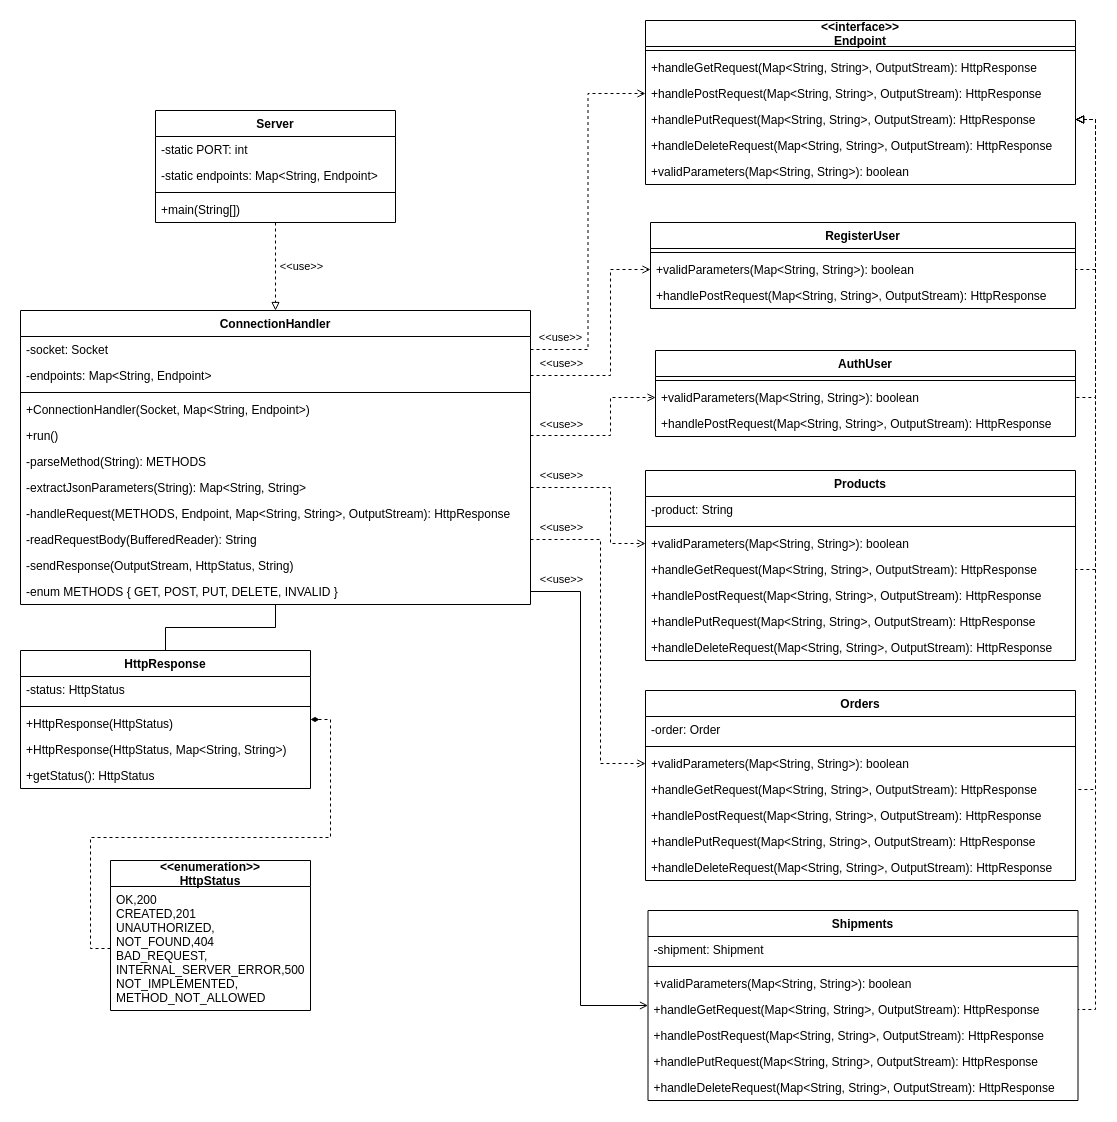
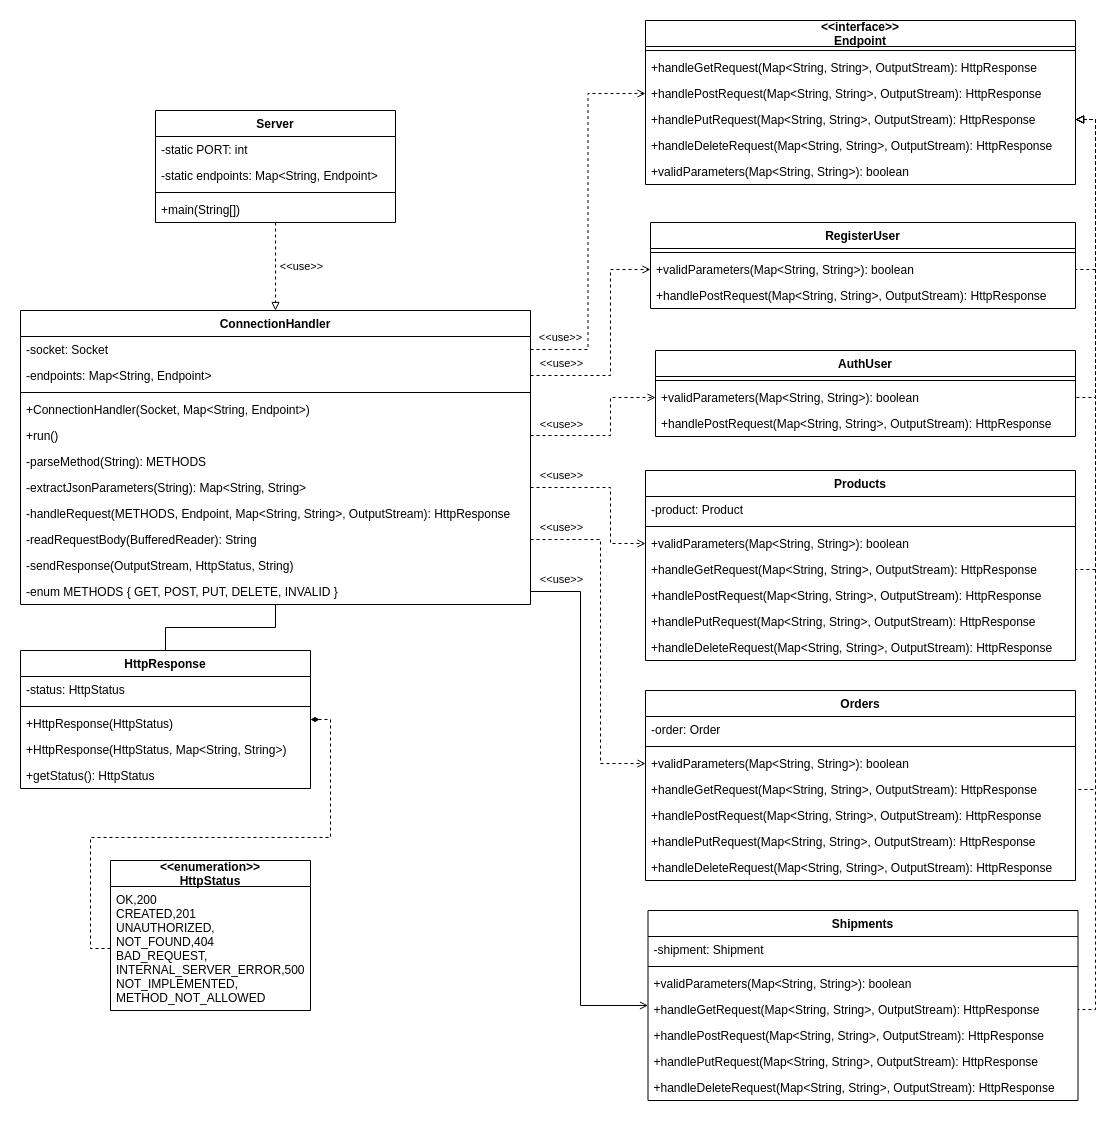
- <mxCell id="46" value="-product: String" style="text;strokeColor=none;fillColor=none;align=left;verticalAlign=top;spacingLeft=4;spacingRight=4;overflow=hidden;rotatable=0;points=[[0,0.5],[1,0.5]];portConstraint=eastwest;" vertex="1" parent="45"><mxGeometry y="26" width="430" height="26" as="geometry" /></mxCell>
+ <mxCell id="46" value="-product: Product" style="text;strokeColor=none;fillColor=none;align=left;verticalAlign=top;spacingLeft=4;spacingRight=4;overflow=hidden;rotatable=0;points=[[0,0.5],[1,0.5]];portConstraint=eastwest;" vertex="1" parent="45"><mxGeometry y="26" width="430" height="26" as="geometry" /></mxCell>
